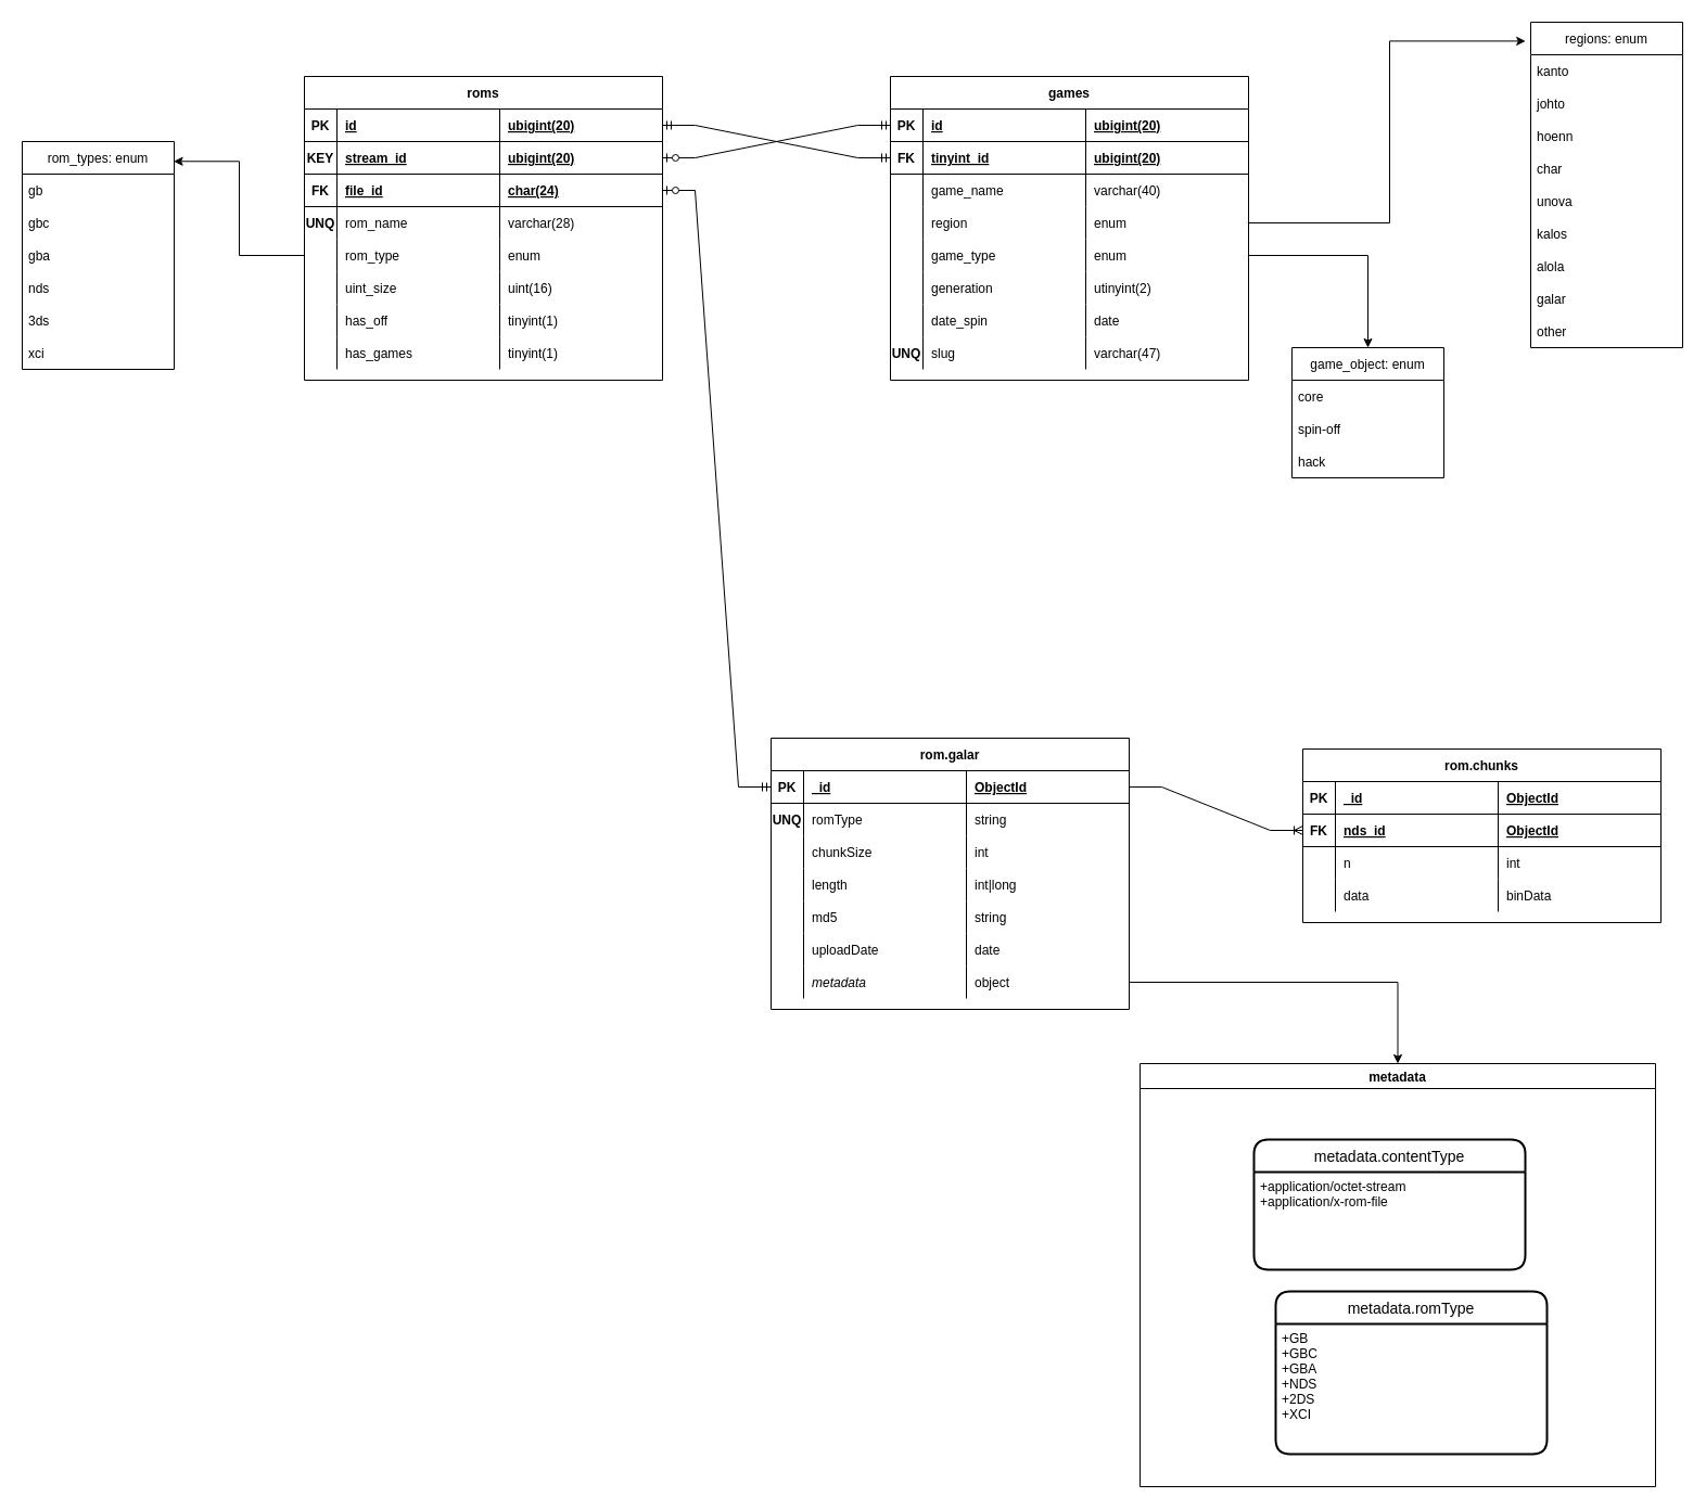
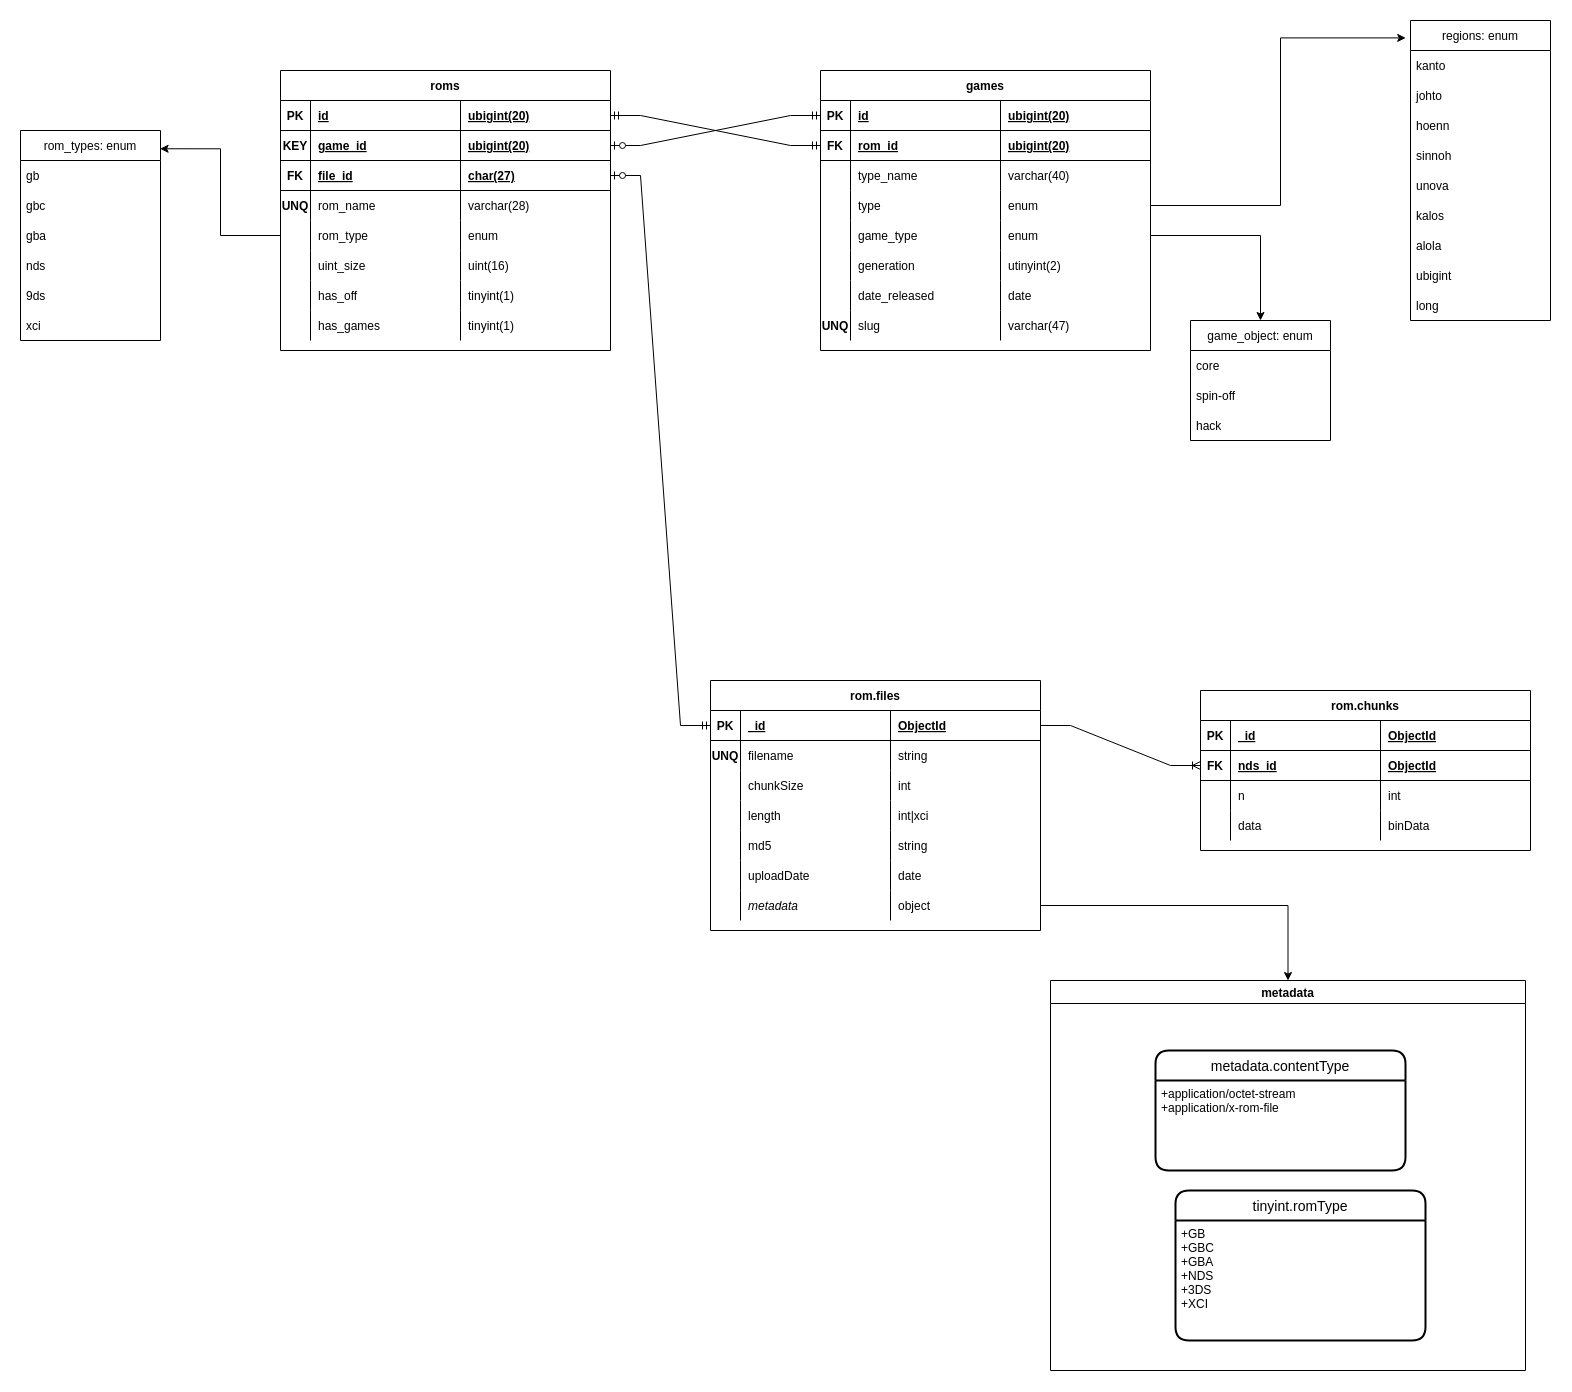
- <mxCell id="9" value="stream_id" style="shape=partialRectangle;connectable=0;fillColor=none;top=0;left=0;bottom=0;right=0;align=left;spacingLeft=6;fontStyle=5;overflow=hidden;" vertex="1" parent="7"><mxGeometry x="30" width="150" height="30" as="geometry"><mxRectangle width="150" height="30" as="alternateBounds" /></mxGeometry></mxCell>
+ <mxCell id="9" value="game_id" style="shape=partialRectangle;connectable=0;fillColor=none;top=0;left=0;bottom=0;right=0;align=left;spacingLeft=6;fontStyle=5;overflow=hidden;" vertex="1" parent="7"><mxGeometry x="30" width="150" height="30" as="geometry"><mxRectangle width="150" height="30" as="alternateBounds" /></mxGeometry></mxCell>
- <mxCell id="42" value="tinyint_id" style="shape=partialRectangle;connectable=0;fillColor=none;top=0;left=0;bottom=0;right=0;align=left;spacingLeft=6;fontStyle=5;overflow=hidden;" vertex="1" parent="40"><mxGeometry x="30" width="150" height="30" as="geometry"><mxRectangle width="150" height="30" as="alternateBounds" /></mxGeometry></mxCell>
+ <mxCell id="42" value="rom_id" style="shape=partialRectangle;connectable=0;fillColor=none;top=0;left=0;bottom=0;right=0;align=left;spacingLeft=6;fontStyle=5;overflow=hidden;" vertex="1" parent="40"><mxGeometry x="30" width="150" height="30" as="geometry"><mxRectangle width="150" height="30" as="alternateBounds" /></mxGeometry></mxCell>
- <mxCell id="122" value="char" style="text;strokeColor=none;fillColor=none;align=left;verticalAlign=middle;spacingLeft=4;spacingRight=4;overflow=hidden;points=[[0,0.5],[1,0.5]];portConstraint=eastwest;rotatable=0;" vertex="1" parent="118"><mxGeometry y="120" width="140" height="30" as="geometry" /></mxCell>
+ <mxCell id="122" value="sinnoh" style="text;strokeColor=none;fillColor=none;align=left;verticalAlign=middle;spacingLeft=4;spacingRight=4;overflow=hidden;points=[[0,0.5],[1,0.5]];portConstraint=eastwest;rotatable=0;" vertex="1" parent="118"><mxGeometry y="120" width="140" height="30" as="geometry" /></mxCell>
- <mxCell id="14" value="char(24)" style="shape=partialRectangle;connectable=0;fillColor=none;top=0;left=0;bottom=0;right=0;align=left;spacingLeft=6;fontStyle=5;overflow=hidden;" vertex="1" parent="11"><mxGeometry x="180" width="150" height="30" as="geometry"><mxRectangle width="150" height="30" as="alternateBounds" /></mxGeometry></mxCell>
+ <mxCell id="14" value="char(27)" style="shape=partialRectangle;connectable=0;fillColor=none;top=0;left=0;bottom=0;right=0;align=left;spacingLeft=6;fontStyle=5;overflow=hidden;" vertex="1" parent="11"><mxGeometry x="180" width="150" height="30" as="geometry"><mxRectangle width="150" height="30" as="alternateBounds" /></mxGeometry></mxCell>
- <mxCell id="46" value="game_name" style="shape=partialRectangle;connectable=0;fillColor=none;top=0;left=0;bottom=0;right=0;align=left;spacingLeft=6;overflow=hidden;" vertex="1" parent="44"><mxGeometry x="30" width="150" height="30" as="geometry"><mxRectangle width="150" height="30" as="alternateBounds" /></mxGeometry></mxCell>
+ <mxCell id="46" value="type_name" style="shape=partialRectangle;connectable=0;fillColor=none;top=0;left=0;bottom=0;right=0;align=left;spacingLeft=6;overflow=hidden;" vertex="1" parent="44"><mxGeometry x="30" width="150" height="30" as="geometry"><mxRectangle width="150" height="30" as="alternateBounds" /></mxGeometry></mxCell>
- <mxCell id="50" value="region" style="shape=partialRectangle;connectable=0;fillColor=none;top=0;left=0;bottom=0;right=0;align=left;spacingLeft=6;overflow=hidden;" vertex="1" parent="48"><mxGeometry x="30" width="150" height="30" as="geometry"><mxRectangle width="150" height="30" as="alternateBounds" /></mxGeometry></mxCell>
+ <mxCell id="50" value="type" style="shape=partialRectangle;connectable=0;fillColor=none;top=0;left=0;bottom=0;right=0;align=left;spacingLeft=6;overflow=hidden;" vertex="1" parent="48"><mxGeometry x="30" width="150" height="30" as="geometry"><mxRectangle width="150" height="30" as="alternateBounds" /></mxGeometry></mxCell>
- <mxCell id="126" value="galar" style="text;strokeColor=none;fillColor=none;align=left;verticalAlign=middle;spacingLeft=4;spacingRight=4;overflow=hidden;points=[[0,0.5],[1,0.5]];portConstraint=eastwest;rotatable=0;" vertex="1" parent="118"><mxGeometry y="240" width="140" height="30" as="geometry" /></mxCell>
+ <mxCell id="126" value="ubigint" style="text;strokeColor=none;fillColor=none;align=left;verticalAlign=middle;spacingLeft=4;spacingRight=4;overflow=hidden;points=[[0,0.5],[1,0.5]];portConstraint=eastwest;rotatable=0;" vertex="1" parent="118"><mxGeometry y="240" width="140" height="30" as="geometry" /></mxCell>
- <mxCell id="133" value="3ds" style="text;strokeColor=none;fillColor=none;align=left;verticalAlign=middle;spacingLeft=4;spacingRight=4;overflow=hidden;points=[[0,0.5],[1,0.5]];portConstraint=eastwest;rotatable=0;" vertex="1" parent="128"><mxGeometry y="150" width="140" height="30" as="geometry" /></mxCell>
+ <mxCell id="133" value="9ds" style="text;strokeColor=none;fillColor=none;align=left;verticalAlign=middle;spacingLeft=4;spacingRight=4;overflow=hidden;points=[[0,0.5],[1,0.5]];portConstraint=eastwest;rotatable=0;" vertex="1" parent="128"><mxGeometry y="150" width="140" height="30" as="geometry" /></mxCell>
- <mxCell id="62" value="date_spin" style="shape=partialRectangle;connectable=0;fillColor=none;top=0;left=0;bottom=0;right=0;align=left;spacingLeft=6;overflow=hidden;" vertex="1" parent="60"><mxGeometry x="30" width="150" height="30" as="geometry"><mxRectangle width="150" height="30" as="alternateBounds" /></mxGeometry></mxCell>
+ <mxCell id="62" value="date_released" style="shape=partialRectangle;connectable=0;fillColor=none;top=0;left=0;bottom=0;right=0;align=left;spacingLeft=6;overflow=hidden;" vertex="1" parent="60"><mxGeometry x="30" width="150" height="30" as="geometry"><mxRectangle width="150" height="30" as="alternateBounds" /></mxGeometry></mxCell>
- <mxCell id="127" value="other" style="text;strokeColor=none;fillColor=none;align=left;verticalAlign=middle;spacingLeft=4;spacingRight=4;overflow=hidden;points=[[0,0.5],[1,0.5]];portConstraint=eastwest;rotatable=0;" vertex="1" parent="118"><mxGeometry y="270" width="140" height="30" as="geometry" /></mxCell>
+ <mxCell id="127" value="long" style="text;strokeColor=none;fillColor=none;align=left;verticalAlign=middle;spacingLeft=4;spacingRight=4;overflow=hidden;points=[[0,0.5],[1,0.5]];portConstraint=eastwest;rotatable=0;" vertex="1" parent="118"><mxGeometry y="270" width="140" height="30" as="geometry" /></mxCell>
- <mxCell id="70" value="rom.galar" style="shape=table;startSize=30;container=1;collapsible=1;childLayout=tableLayout;fixedRows=1;rowLines=0;fontStyle=1;align=center;resizeLast=1;" vertex="1" parent="1"><mxGeometry x="710" y="680" width="330" height="250" as="geometry" /></mxCell>
+ <mxCell id="70" value="rom.files" style="shape=table;startSize=30;container=1;collapsible=1;childLayout=tableLayout;fixedRows=1;rowLines=0;fontStyle=1;align=center;resizeLast=1;" vertex="1" parent="1"><mxGeometry x="710" y="680" width="330" height="250" as="geometry" /></mxCell>
- <mxCell id="77" value="romType" style="shape=partialRectangle;connectable=0;fillColor=none;top=0;left=0;bottom=0;right=0;align=left;spacingLeft=6;overflow=hidden;" vertex="1" parent="75"><mxGeometry x="30" width="150" height="30" as="geometry"><mxRectangle width="150" height="30" as="alternateBounds" /></mxGeometry></mxCell>
+ <mxCell id="77" value="filename" style="shape=partialRectangle;connectable=0;fillColor=none;top=0;left=0;bottom=0;right=0;align=left;spacingLeft=6;overflow=hidden;" vertex="1" parent="75"><mxGeometry x="30" width="150" height="30" as="geometry"><mxRectangle width="150" height="30" as="alternateBounds" /></mxGeometry></mxCell>
- <mxCell id="86" value="int|long" style="shape=partialRectangle;connectable=0;fillColor=none;top=0;left=0;bottom=0;right=0;align=left;spacingLeft=6;overflow=hidden;" vertex="1" parent="83"><mxGeometry x="180" width="150" height="30" as="geometry"><mxRectangle width="150" height="30" as="alternateBounds" /></mxGeometry></mxCell>
+ <mxCell id="86" value="int|xci" style="shape=partialRectangle;connectable=0;fillColor=none;top=0;left=0;bottom=0;right=0;align=left;spacingLeft=6;overflow=hidden;" vertex="1" parent="83"><mxGeometry x="180" width="150" height="30" as="geometry"><mxRectangle width="150" height="30" as="alternateBounds" /></mxGeometry></mxCell>
- <mxCell id="145" value="metadata.romType" style="swimlane;childLayout=stackLayout;horizontal=1;startSize=30;horizontalStack=0;rounded=1;fontSize=14;fontStyle=0;strokeWidth=2;resizeParent=0;resizeLast=1;shadow=0;dashed=0;align=center;" vertex="1" parent="142"><mxGeometry x="125" y="210" width="250" height="150" as="geometry" /></mxCell>
+ <mxCell id="145" value="tinyint.romType" style="swimlane;childLayout=stackLayout;horizontal=1;startSize=30;horizontalStack=0;rounded=1;fontSize=14;fontStyle=0;strokeWidth=2;resizeParent=0;resizeLast=1;shadow=0;dashed=0;align=center;" vertex="1" parent="142"><mxGeometry x="125" y="210" width="250" height="150" as="geometry" /></mxCell>
- <mxCell id="146" value="+GB&#10;+GBC&#10;+GBA&#10;+NDS&#10;+2DS&#10;+XCI" style="align=left;strokeColor=none;fillColor=none;spacingLeft=4;fontSize=12;verticalAlign=top;resizable=0;rotatable=0;part=1;" vertex="1" parent="145"><mxGeometry y="30" width="250" height="120" as="geometry" /></mxCell>
+ <mxCell id="146" value="+GB&#10;+GBC&#10;+GBA&#10;+NDS&#10;+3DS&#10;+XCI" style="align=left;strokeColor=none;fillColor=none;spacingLeft=4;fontSize=12;verticalAlign=top;resizable=0;rotatable=0;part=1;" vertex="1" parent="145"><mxGeometry y="30" width="250" height="120" as="geometry" /></mxCell>
